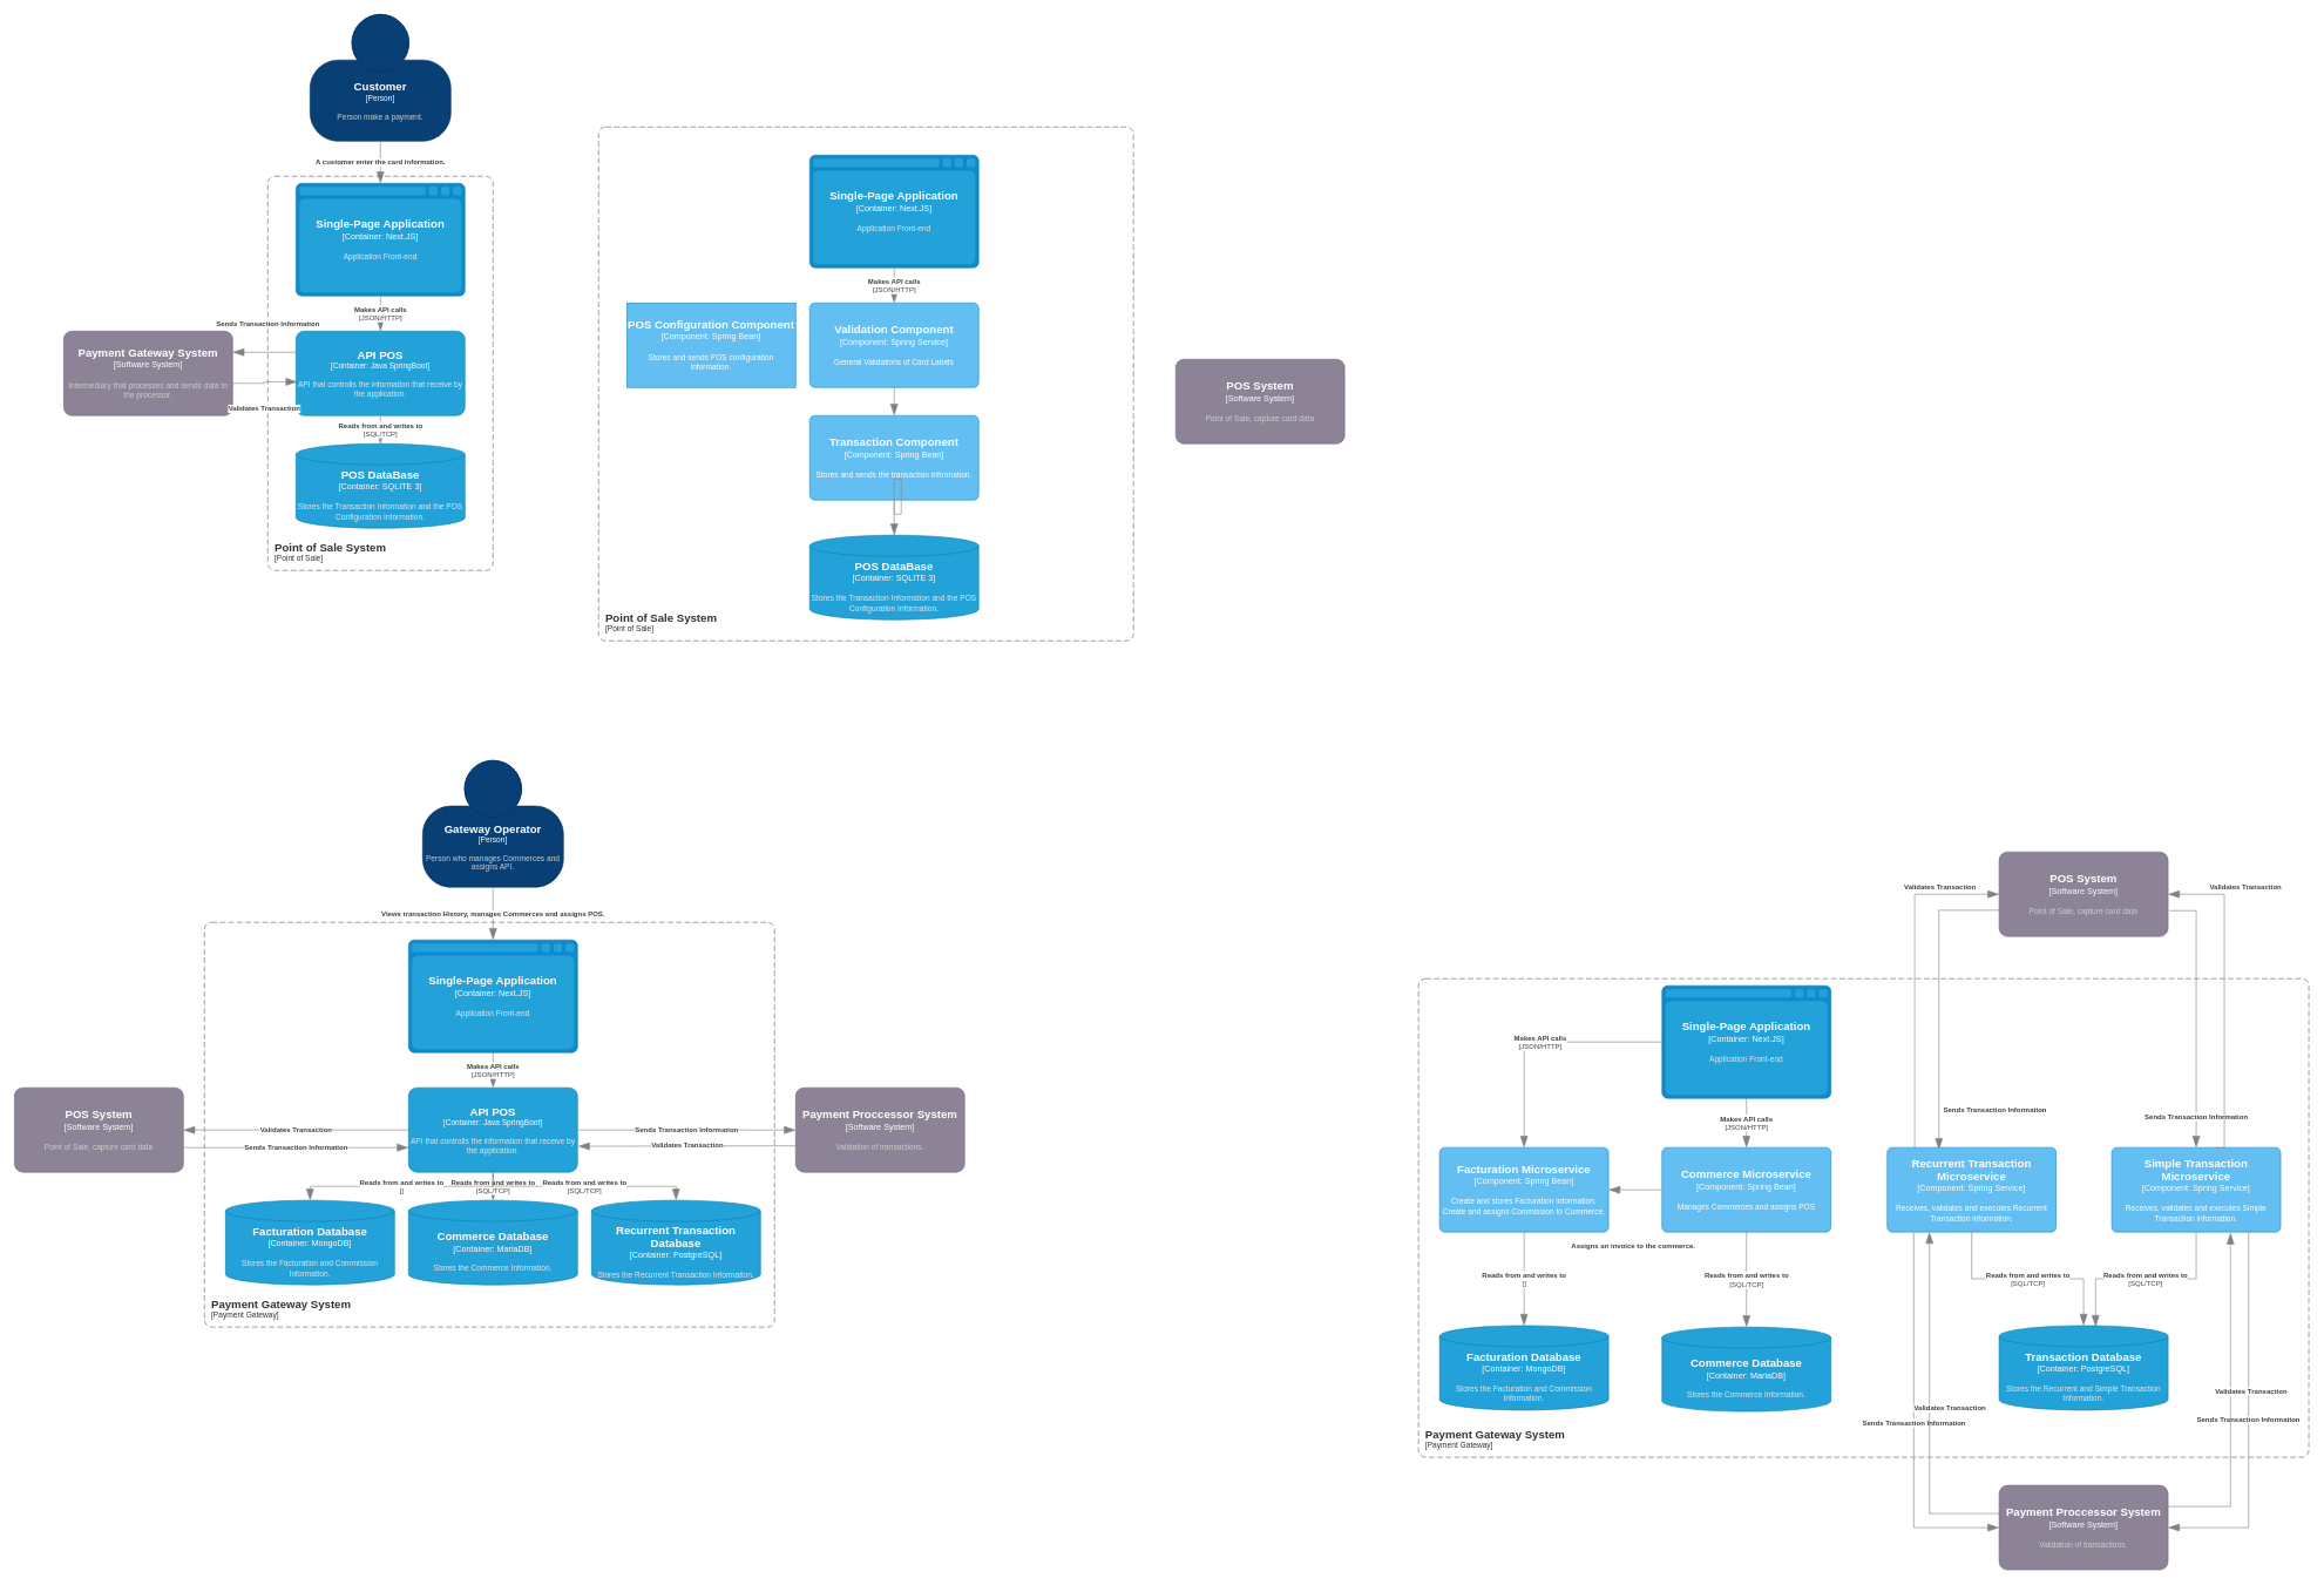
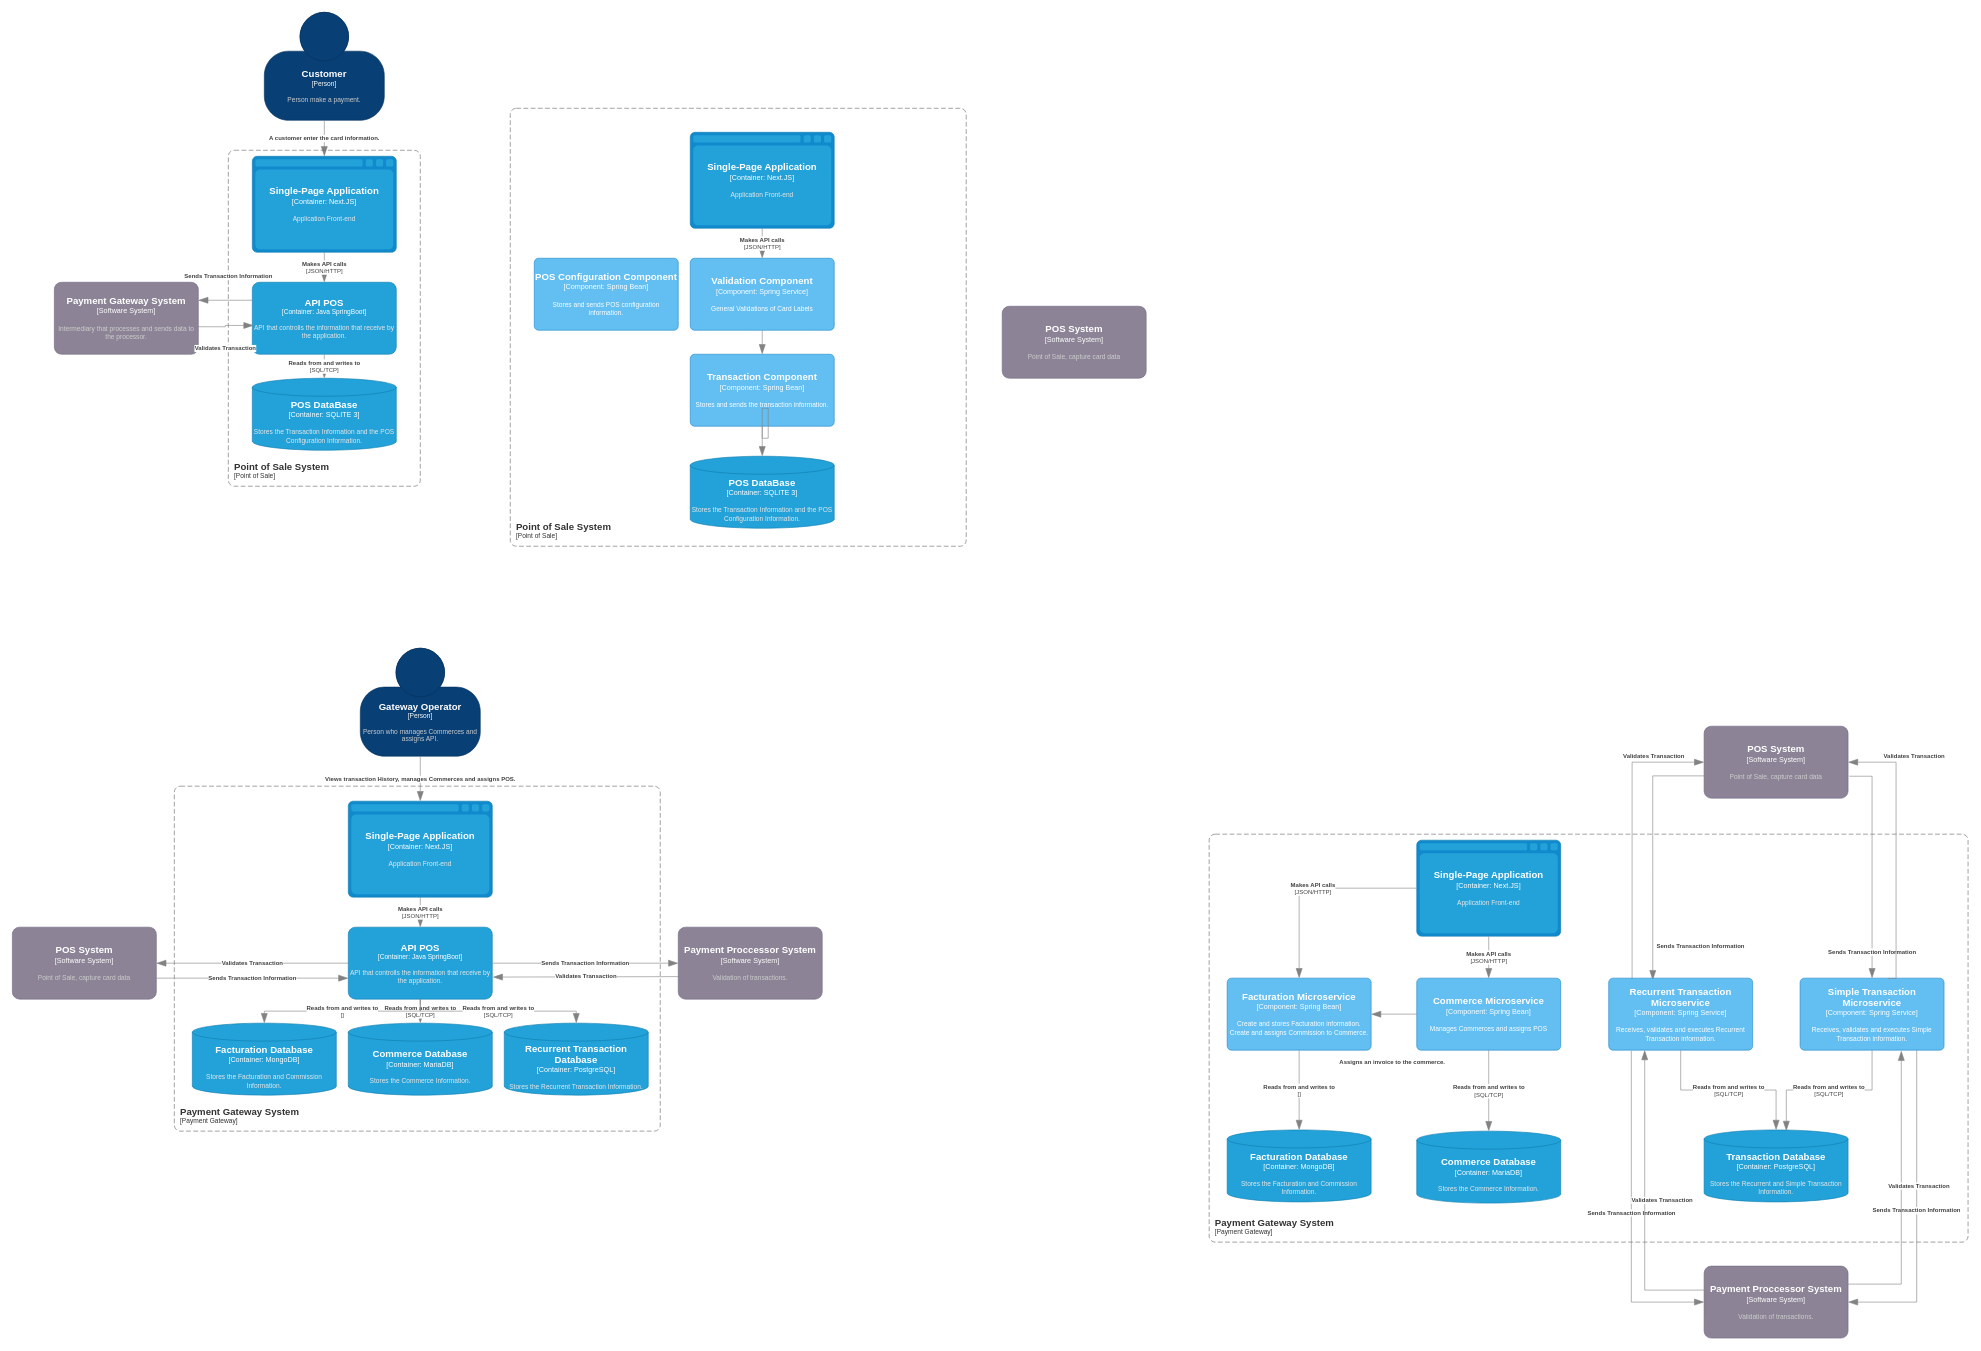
- <mxCell id="11" value="&lt;font style=&quot;font-size: 16px&quot;&gt;&lt;b&gt;POS Configuration Component&lt;/b&gt;&lt;/font&gt;&lt;div&gt;[Component: Spring Bean]&lt;/div&gt;&lt;br&gt;&lt;div&gt;&lt;font style=&quot;font-size: 11px&quot;&gt;Stores and sends POS configuration information.&lt;/font&gt;&lt;/div&gt;" style="whiteSpace=wrap;html=1;labelBackgroundColor=none;fillColor=#63BEF2;fontColor=#ffffff;align=center;arcSize=6;strokeColor=#2086C9;metaEdit=1;resizable=0;points=[[0.25,0,0],[0.5,0,0],[0.75,0,0],[1,0.25,0],[1,0.5,0],[1,0.75,0],[0.75,1,0],[0.5,1,0],[0.25,1,0],[0,0.75,0],[0,0.5,0],[0,0.25,0]];rounded=0;" vertex="1" parent="1"><mxGeometry x="890" y="430" width="240" height="120" as="geometry" /></mxCell>
+ <mxCell id="11" value="&lt;font style=&quot;font-size: 16px&quot;&gt;&lt;b&gt;POS Configuration Component&lt;/b&gt;&lt;/font&gt;&lt;div&gt;[Component: Spring Bean]&lt;/div&gt;&lt;br&gt;&lt;div&gt;&lt;font style=&quot;font-size: 11px&quot;&gt;Stores and sends POS configuration information.&lt;/font&gt;&lt;/div&gt;" style="rounded=1;whiteSpace=wrap;html=1;labelBackgroundColor=none;fillColor=#63BEF2;fontColor=#ffffff;align=center;arcSize=6;strokeColor=#2086C9;metaEdit=1;resizable=0;points=[[0.25,0,0],[0.5,0,0],[0.75,0,0],[1,0.25,0],[1,0.5,0],[1,0.75,0],[0.75,1,0],[0.5,1,0],[0.25,1,0],[0,0.75,0],[0,0.5,0],[0,0.25,0]];" vertex="1" parent="1"><mxGeometry x="890" y="430" width="240" height="120" as="geometry" /></mxCell>
